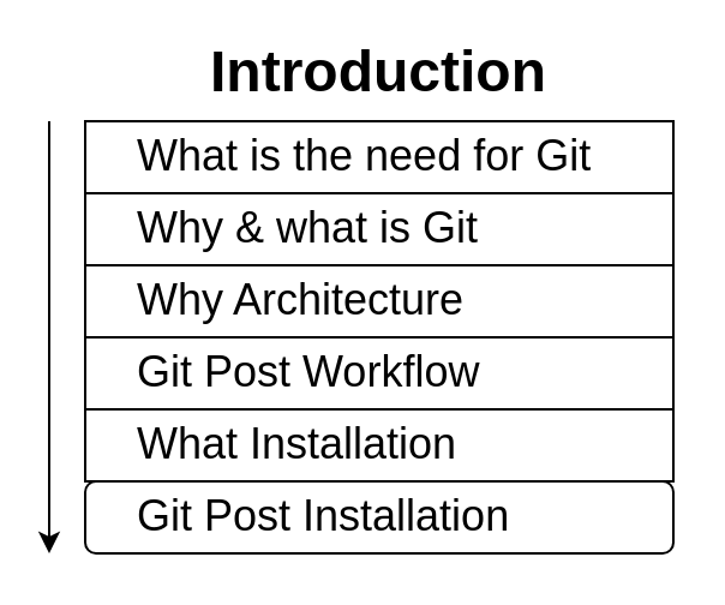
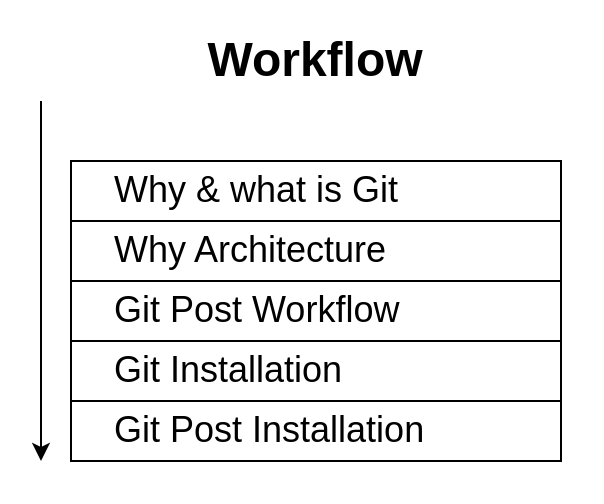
- <mxCell id="4" value="Introduction" style="text;html=1;strokeColor=none;fillColor=none;align=center;verticalAlign=middle;whiteSpace=wrap;rounded=0;fontSize=24;fontStyle=1;fontFamily=Helvetica;" parent="3" vertex="1"><mxGeometry x="19.942" width="205.116" height="20" as="geometry" /></mxCell>
+ <mxCell id="4" value="Workflow" style="text;html=1;strokeColor=none;fillColor=none;align=center;verticalAlign=middle;whiteSpace=wrap;rounded=0;fontSize=24;fontStyle=1;fontFamily=Helvetica;" parent="3" vertex="1"><mxGeometry x="19.942" width="205.116" height="20" as="geometry" /></mxCell>
- <mxCell id="10" value="What is the need for Git" style="rounded=0;whiteSpace=wrap;html=1;align=left;spacingLeft=20;fontSize=18;fillColor=none;" parent="3" vertex="1"><mxGeometry y="30" width="245" height="30" as="geometry" /></mxCell>
- <mxCell id="8" value="What Installation" style="rounded=0;whiteSpace=wrap;html=1;align=left;spacingLeft=20;fontSize=18;" parent="3" vertex="1"><mxGeometry y="150" width="245" height="30" as="geometry" /></mxCell>
+ <mxCell id="8" value="Git Installation" style="rounded=0;whiteSpace=wrap;html=1;align=left;spacingLeft=20;fontSize=18;" parent="3" vertex="1"><mxGeometry y="150" width="245" height="30" as="geometry" /></mxCell>
- <mxCell id="9" value="Git Post Installation" style="whiteSpace=wrap;html=1;align=left;spacingLeft=20;fontSize=18;rounded=1;" parent="3" vertex="1"><mxGeometry y="180" width="245" height="30" as="geometry" /></mxCell>
+ <mxCell id="9" value="Git Post Installation" style="rounded=0;whiteSpace=wrap;html=1;align=left;spacingLeft=20;fontSize=18;" parent="3" vertex="1"><mxGeometry y="180" width="245" height="30" as="geometry" /></mxCell>
